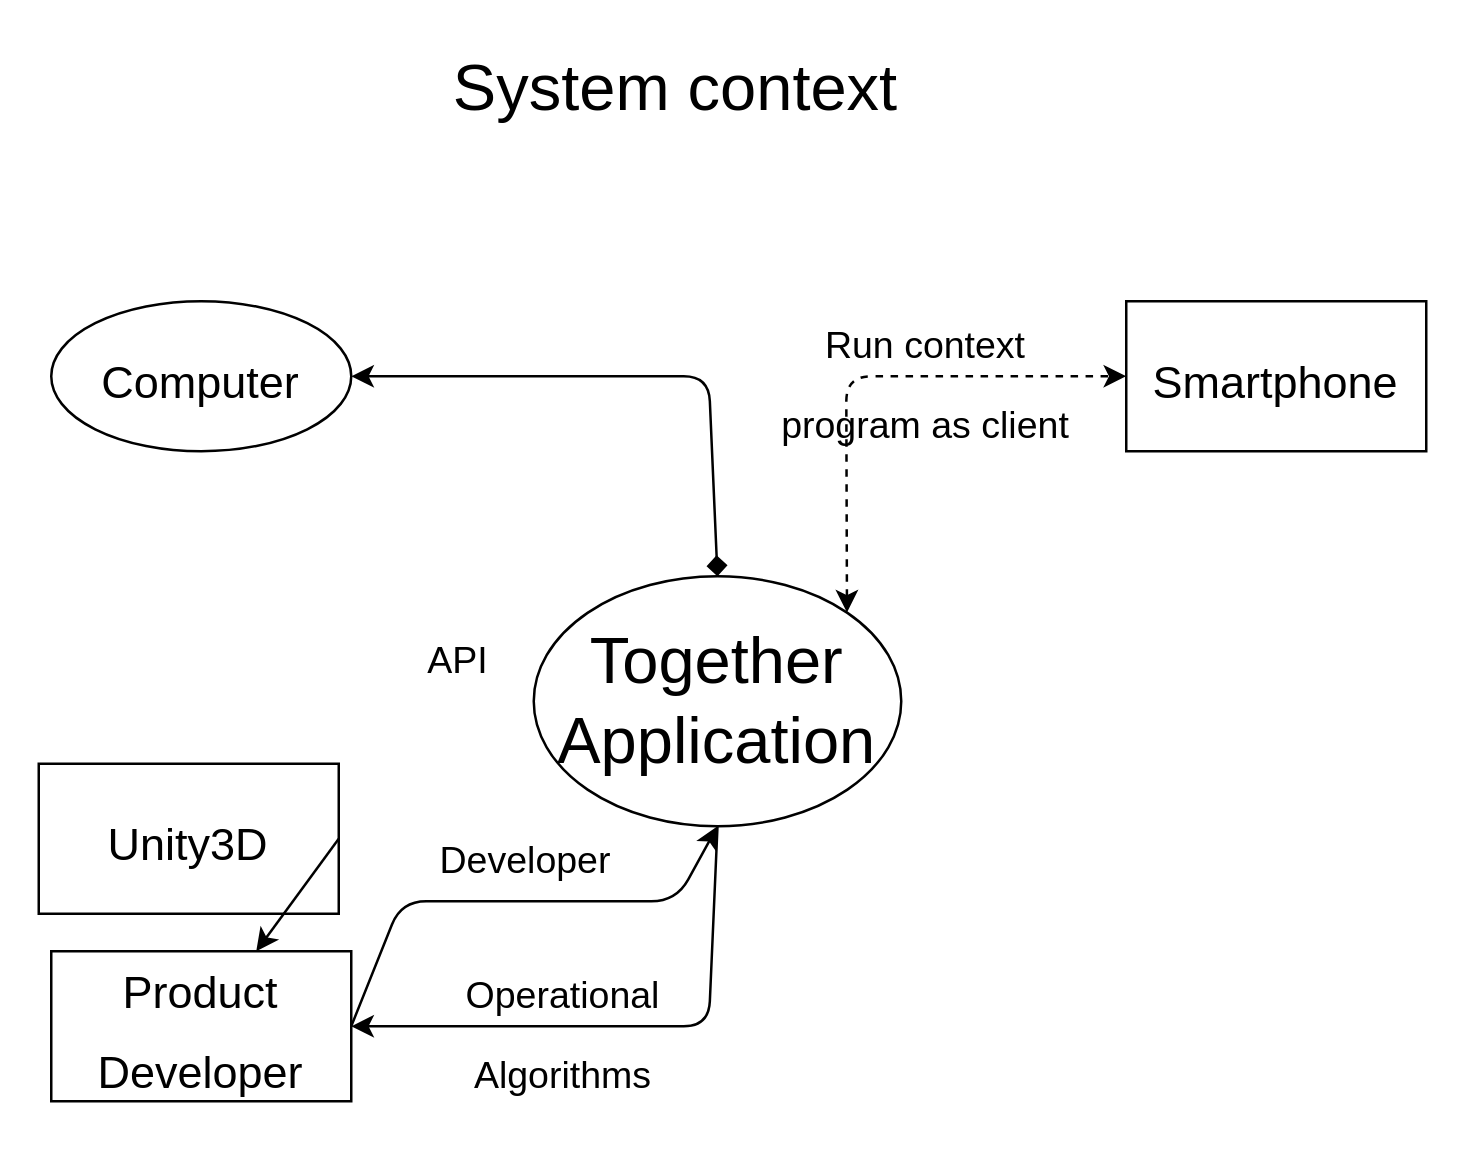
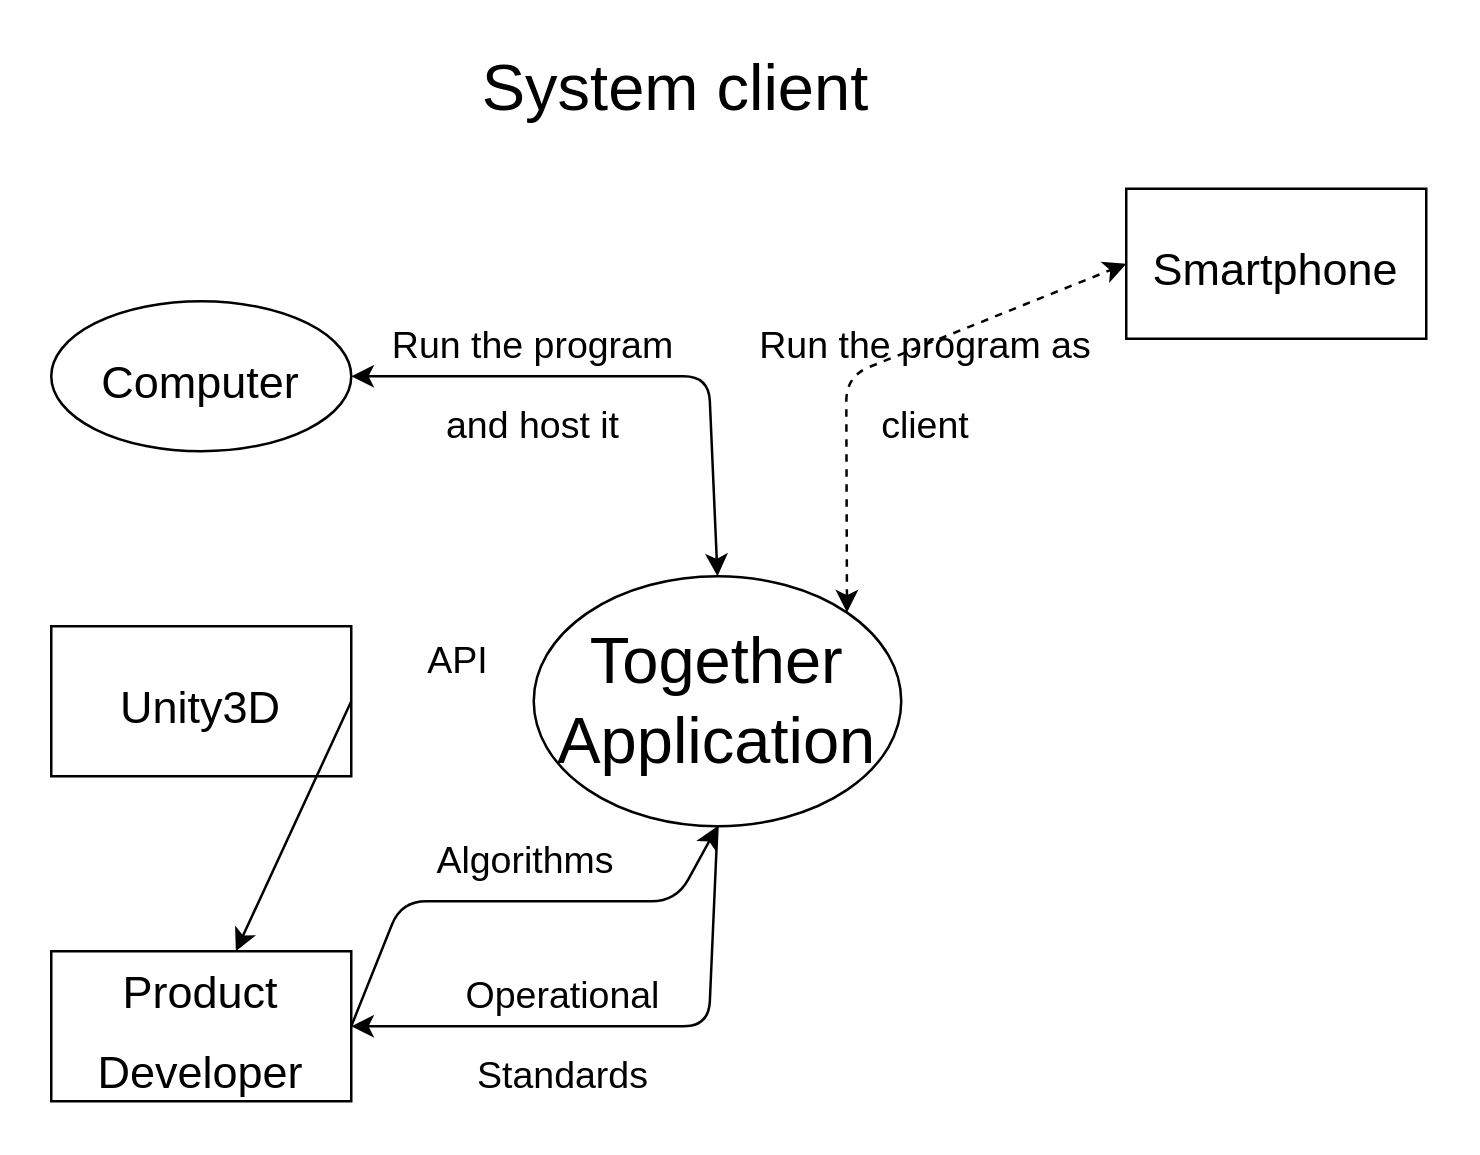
- <mxCell id="2" value="System context" style="text;html=1;strokeColor=none;fillColor=none;align=center;verticalAlign=middle;whiteSpace=wrap;rounded=0;fontSize=26;" vertex="1" parent="1"><mxGeometry x="160" y="20" width="220" height="30" as="geometry" /></mxCell>
+ <mxCell id="2" value="System client" style="text;html=1;strokeColor=none;fillColor=none;align=center;verticalAlign=middle;whiteSpace=wrap;rounded=0;fontSize=26;" vertex="1" parent="1"><mxGeometry x="160" y="20" width="220" height="30" as="geometry" /></mxCell>
+ <mxCell id="6" value="&lt;font style=&quot;font-size: 15px&quot;&gt;Run the program and host it&lt;/font&gt;" style="text;html=1;strokeColor=none;fillColor=none;align=center;verticalAlign=middle;whiteSpace=wrap;rounded=0;fontSize=26;" vertex="1" parent="1"><mxGeometry x="143" y="120" width="140" height="60" as="geometry" /></mxCell>
- <mxCell id="17" value="&lt;font style=&quot;font-size: 15px&quot;&gt;Run context program as client&lt;/font&gt;" style="text;html=1;strokeColor=none;fillColor=none;align=center;verticalAlign=middle;whiteSpace=wrap;rounded=0;fontSize=26;" vertex="1" parent="1"><mxGeometry x="300" y="120" width="140" height="60" as="geometry" /></mxCell>
+ <mxCell id="17" value="&lt;font style=&quot;font-size: 15px&quot;&gt;Run the program as client&lt;/font&gt;" style="text;html=1;strokeColor=none;fillColor=none;align=center;verticalAlign=middle;whiteSpace=wrap;rounded=0;fontSize=26;" vertex="1" parent="1"><mxGeometry x="300" y="120" width="140" height="60" as="geometry" /></mxCell>
- <mxCell id="15" value="&lt;font style=&quot;font-size: 18px&quot;&gt;Smartphone&lt;/font&gt;" style="rounded=0;whiteSpace=wrap;html=1;fontSize=26;" vertex="1" parent="1"><mxGeometry x="450" y="120" width="120" height="60" as="geometry" /></mxCell>
+ <mxCell id="15" value="&lt;font style=&quot;font-size: 18px&quot;&gt;Smartphone&lt;/font&gt;" style="rounded=0;whiteSpace=wrap;html=1;fontSize=26;" vertex="1" parent="1"><mxGeometry x="450" y="75" width="120" height="60" as="geometry" /></mxCell>
- <mxCell id="5" value="" style="endArrow=diamond;html=1;fontSize=26;exitX=1;exitY=0.5;exitDx=0;exitDy=0;entryX=0.5;entryY=0;entryDx=0;entryDy=0;startArrow=classic;startFill=1;endFill=1;" edge="1" parent="1" source="3" target="4"><mxGeometry width="50" height="50" relative="1" as="geometry"><mxPoint x="200" y="180" as="sourcePoint" /><mxPoint x="250" y="130" as="targetPoint" /><Array as="points"><mxPoint x="283" y="150" /></Array></mxGeometry></mxCell>
+ <mxCell id="5" value="" style="endArrow=classic;html=1;fontSize=26;exitX=1;exitY=0.5;exitDx=0;exitDy=0;entryX=0.5;entryY=0;entryDx=0;entryDy=0;startArrow=classic;startFill=1;endFill=1;" edge="1" parent="1" source="3" target="4"><mxGeometry width="50" height="50" relative="1" as="geometry"><mxPoint x="200" y="180" as="sourcePoint" /><mxPoint x="250" y="130" as="targetPoint" /><Array as="points"><mxPoint x="283" y="150" /></Array></mxGeometry></mxCell>
- <mxCell id="7" value="&lt;span style=&quot;font-size: 18px&quot;&gt;Unity3D&lt;/span&gt;" style="rounded=0;whiteSpace=wrap;html=1;fontSize=26;" vertex="1" parent="1"><mxGeometry x="15" y="305" width="120" height="60" as="geometry" /></mxCell>
+ <mxCell id="7" value="&lt;span style=&quot;font-size: 18px&quot;&gt;Unity3D&lt;/span&gt;" style="rounded=0;whiteSpace=wrap;html=1;fontSize=26;" vertex="1" parent="1"><mxGeometry x="20" y="250" width="120" height="60" as="geometry" /></mxCell>
- <mxCell id="12" value="&lt;font style=&quot;font-size: 15px&quot;&gt;Developer&lt;/font&gt;" style="text;html=1;strokeColor=none;fillColor=none;align=center;verticalAlign=middle;whiteSpace=wrap;rounded=0;fontSize=26;" vertex="1" parent="1"><mxGeometry x="170" y="330" width="80" height="20" as="geometry" /></mxCell>
+ <mxCell id="12" value="&lt;font style=&quot;font-size: 15px&quot;&gt;Algorithms&lt;/font&gt;" style="text;html=1;strokeColor=none;fillColor=none;align=center;verticalAlign=middle;whiteSpace=wrap;rounded=0;fontSize=26;" vertex="1" parent="1"><mxGeometry x="170" y="330" width="80" height="20" as="geometry" /></mxCell>
- <mxCell id="14" value="&lt;span style=&quot;font-size: 15px&quot;&gt;Operational&lt;br&gt;Algorithms&lt;br&gt;&lt;/span&gt;" style="text;html=1;strokeColor=none;fillColor=none;align=center;verticalAlign=middle;whiteSpace=wrap;rounded=0;fontSize=26;" vertex="1" parent="1"><mxGeometry x="180" y="380" width="90" height="60" as="geometry" /></mxCell>
+ <mxCell id="14" value="&lt;span style=&quot;font-size: 15px&quot;&gt;Operational&lt;br&gt;Standards&lt;br&gt;&lt;/span&gt;" style="text;html=1;strokeColor=none;fillColor=none;align=center;verticalAlign=middle;whiteSpace=wrap;rounded=0;fontSize=26;" vertex="1" parent="1"><mxGeometry x="180" y="380" width="90" height="60" as="geometry" /></mxCell>
